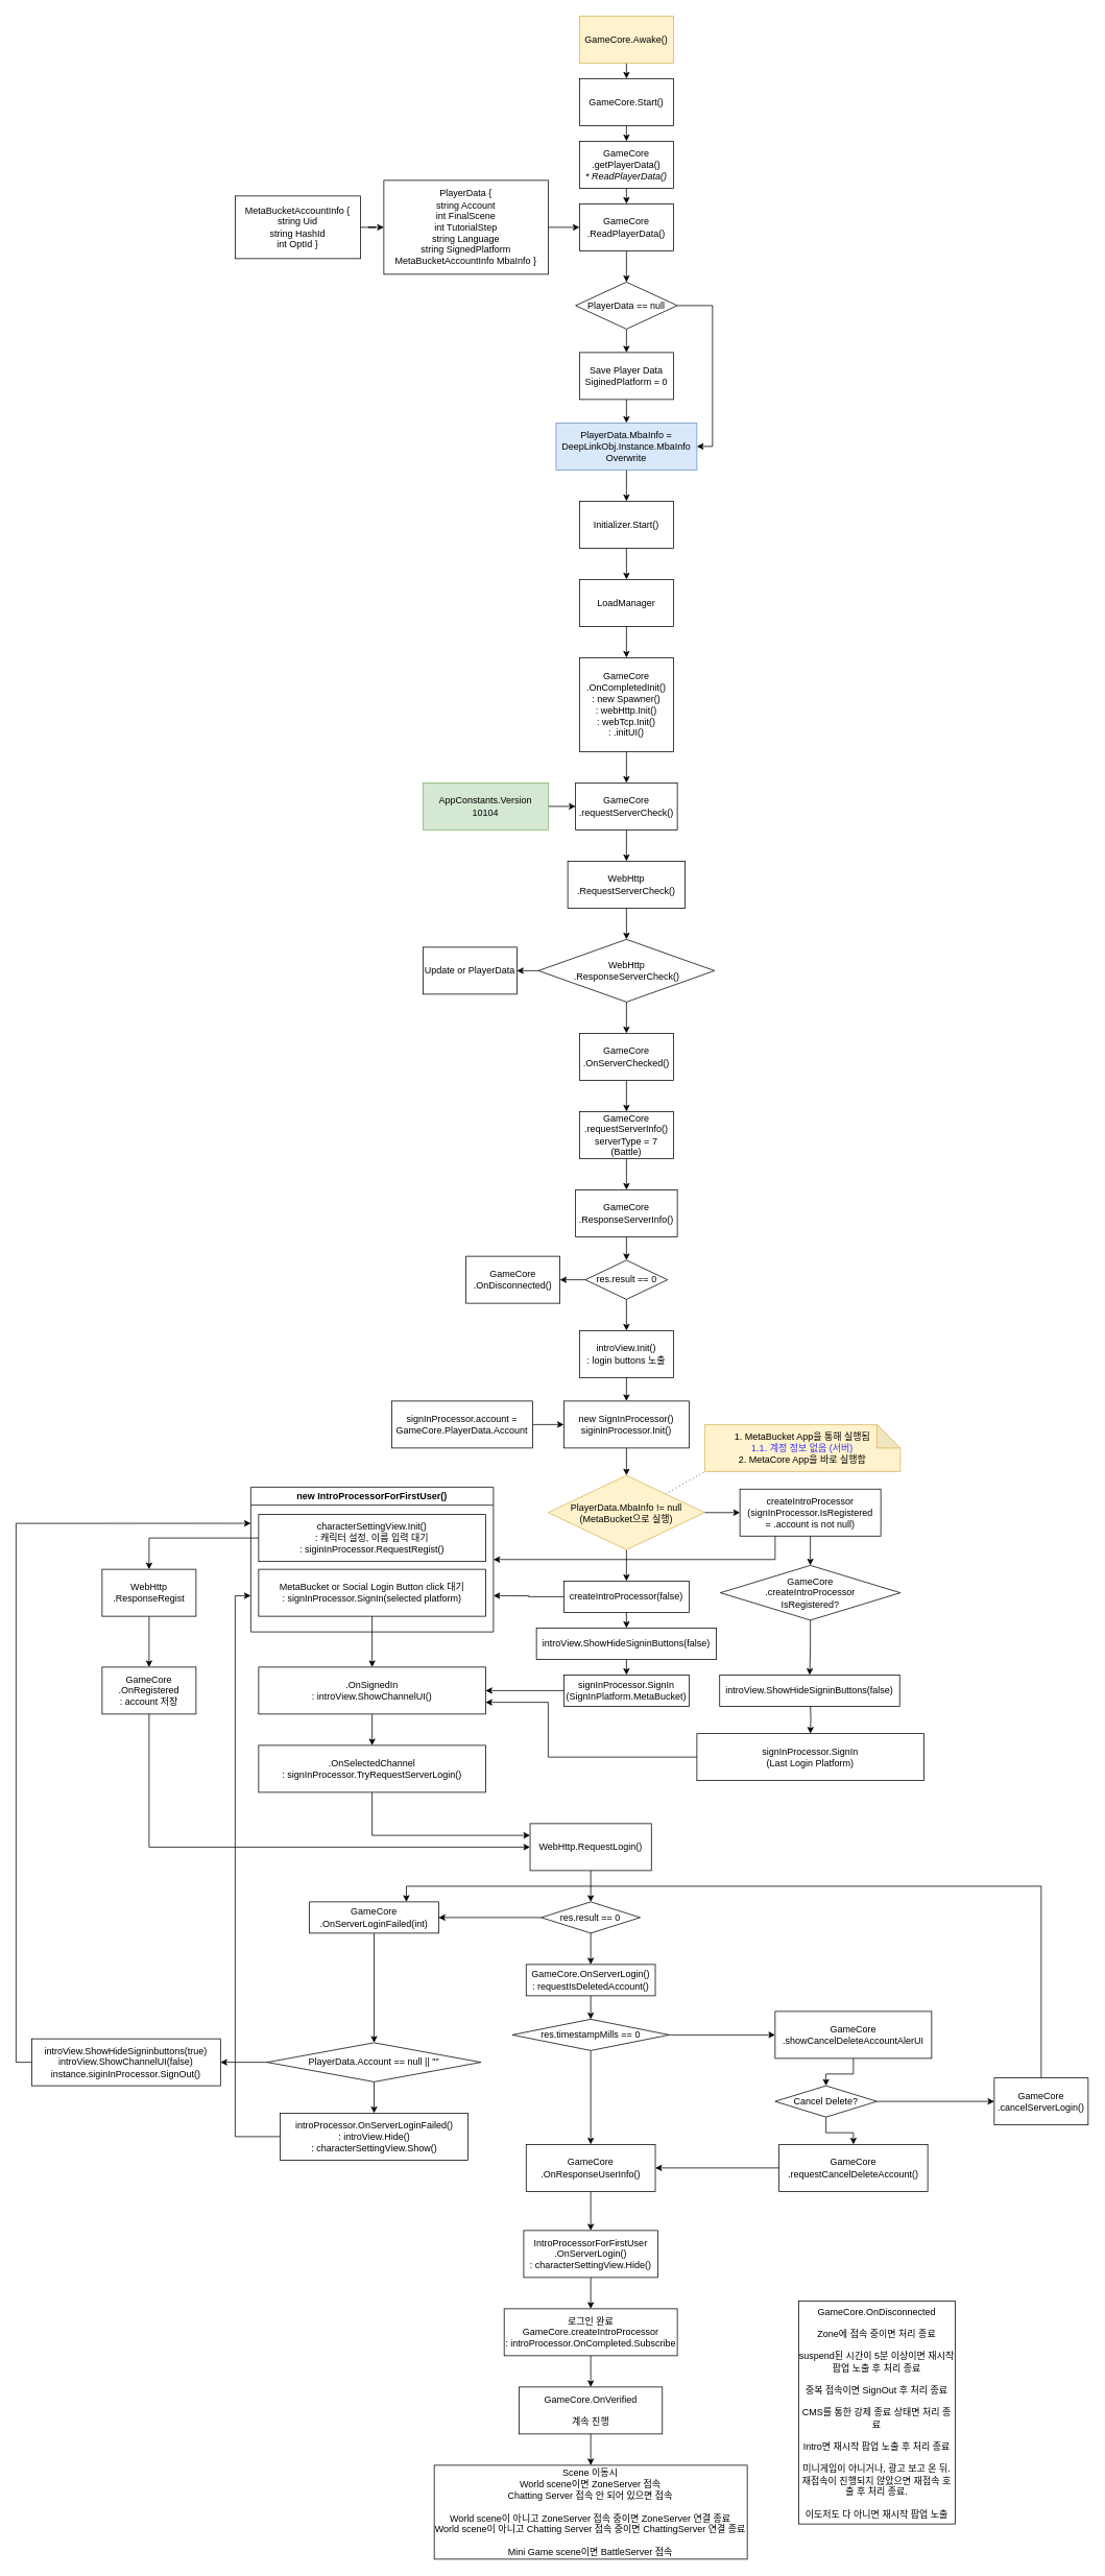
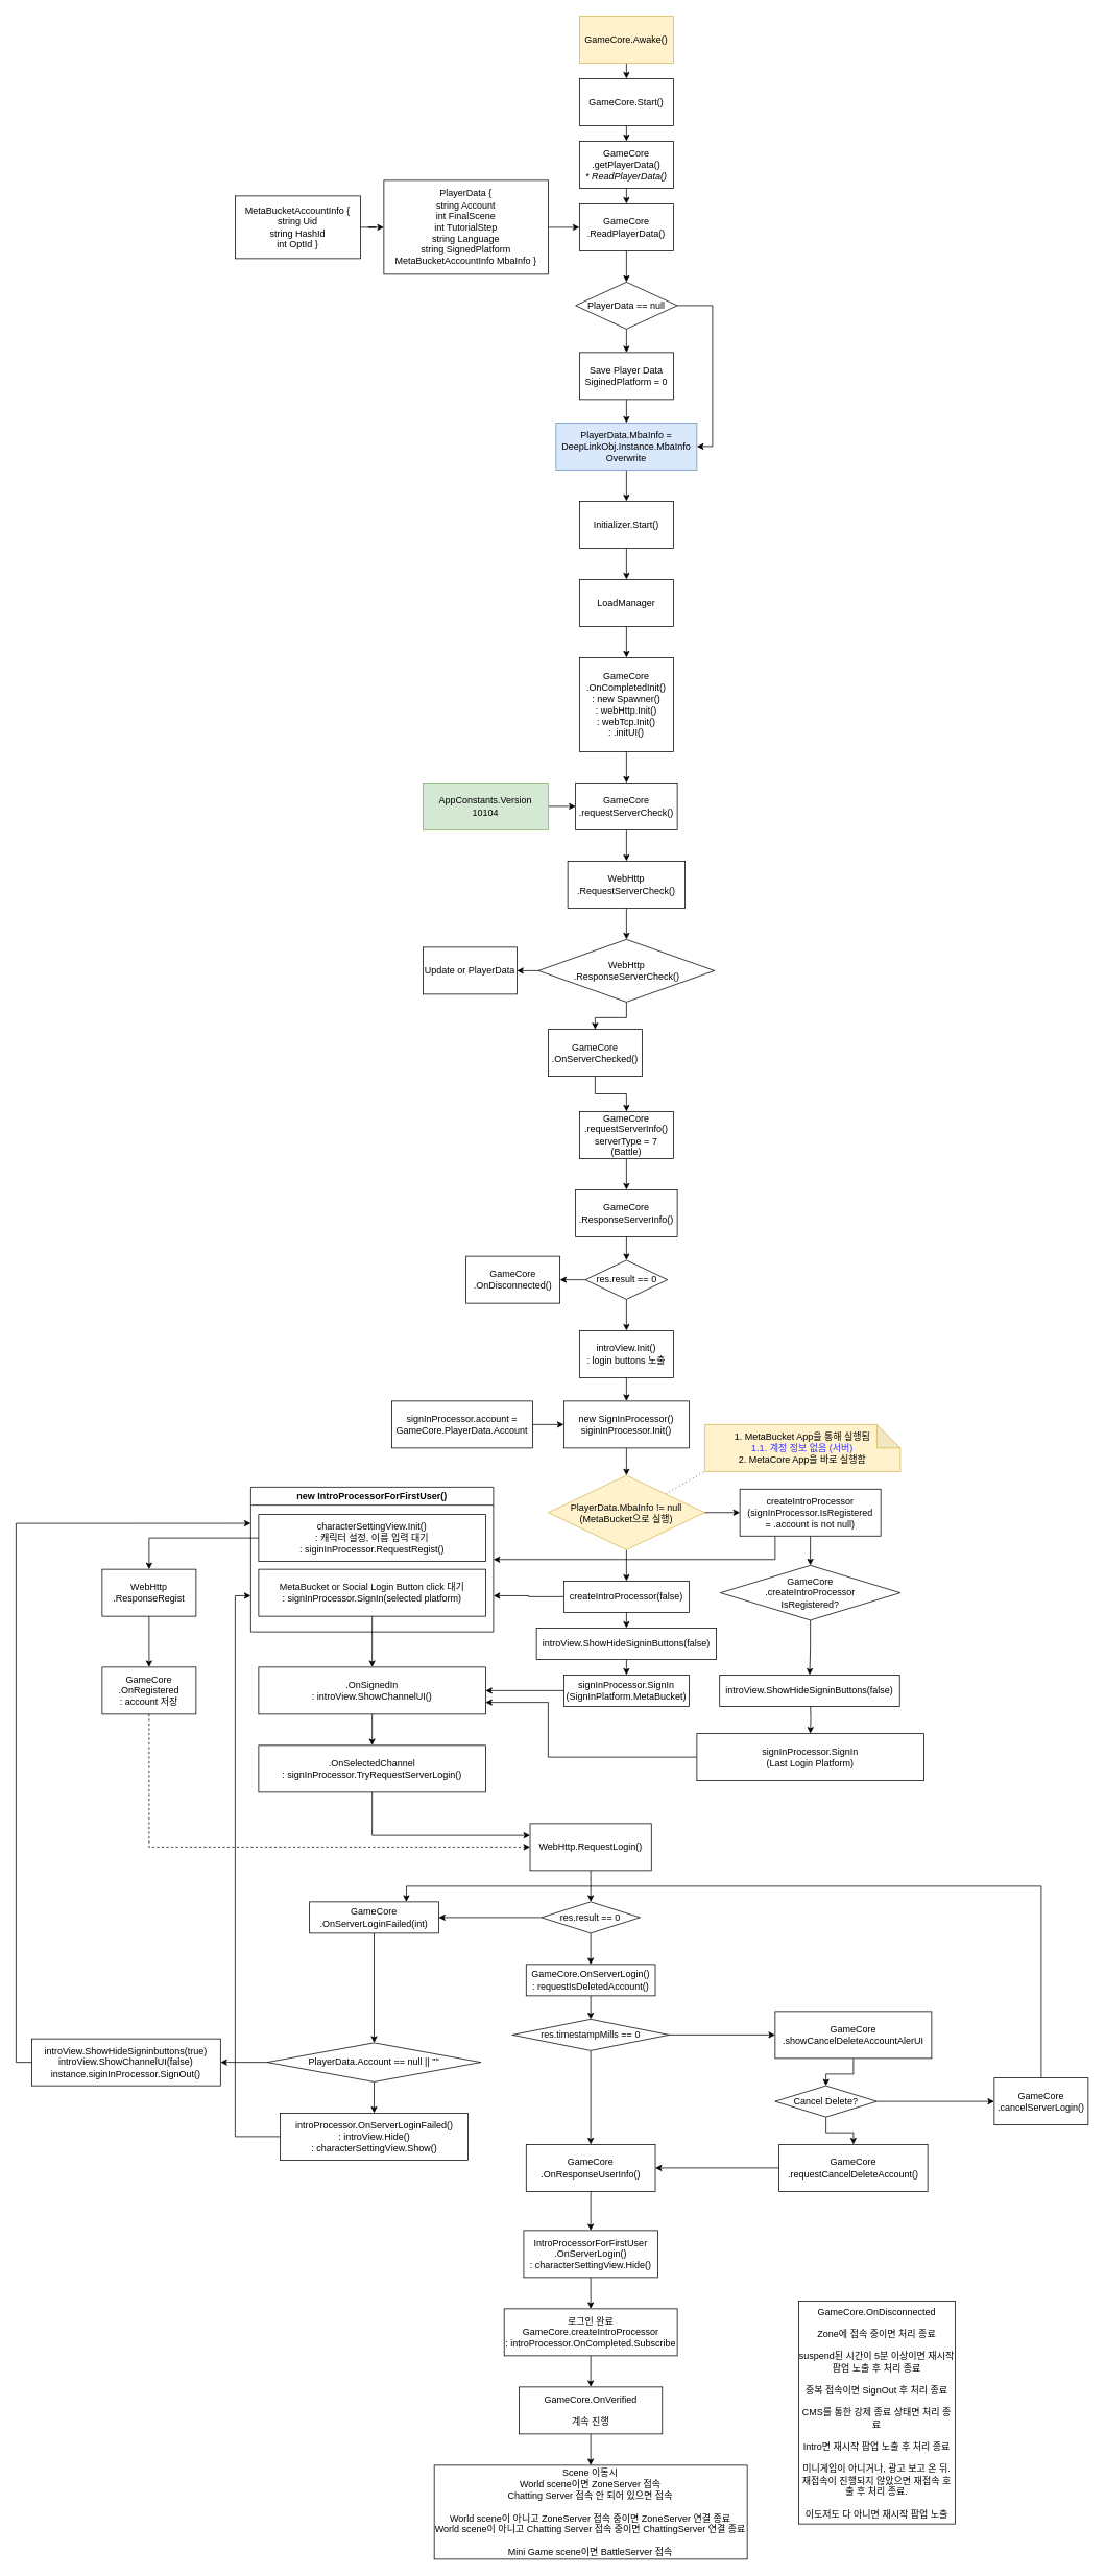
- <mxCell id="37" value="GameCore&lt;br&gt;.OnServerChecked()" style="rounded=0;whiteSpace=wrap;html=1;" parent="1" vertex="1"><mxGeometry y="1320" width="120" height="60" as="geometry" x="740" /></mxCell>
+ <mxCell id="37" value="GameCore&lt;br&gt;.OnServerChecked()" style="rounded=0;whiteSpace=wrap;html=1;" parent="1" vertex="1"><mxGeometry x="700" y="1315" width="120" height="60" as="geometry" /></mxCell>
- <mxCell id="102" style="edgeStyle=orthogonalEdgeStyle;rounded=0;orthogonalLoop=1;jettySize=auto;html=1;exitX=0.5;exitY=1;exitDx=0;exitDy=0;entryX=0;entryY=0.5;entryDx=0;entryDy=0;" parent="1" source="103" target="75" edge="1"><mxGeometry relative="1" as="geometry" /></mxCell>
+ <mxCell id="102" style="edgeStyle=orthogonalEdgeStyle;rounded=0;orthogonalLoop=1;jettySize=auto;html=1;exitX=0.5;exitY=1;exitDx=0;exitDy=0;entryX=0;entryY=0.5;entryDx=0;entryDy=0;dashed=1;" parent="1" source="103" target="75" edge="1"><mxGeometry relative="1" as="geometry" /></mxCell>
